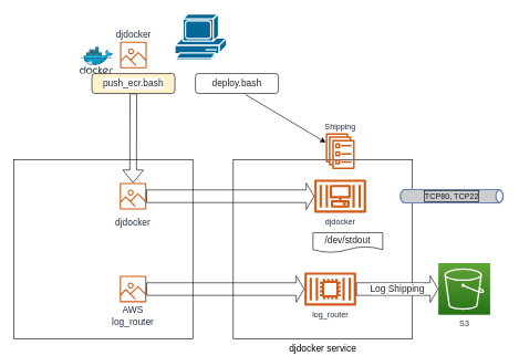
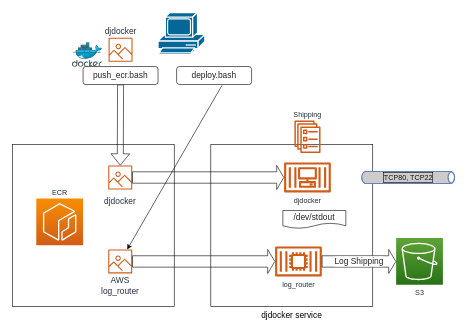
- <mxCell id="13" value="push_ecr.bash" style="rounded=1;whiteSpace=wrap;html=1;labelBackgroundColor=#ffffff;fontSize=14;align=center;fontColor=#242424;fillColor=#fff2cc;" vertex="1" parent="1"><mxGeometry x="138" y="110" width="125" height="30" as="geometry" /></mxCell>
+ <mxCell id="13" value="push_ecr.bash" style="rounded=1;whiteSpace=wrap;html=1;labelBackgroundColor=#ffffff;fontSize=14;align=center;fontColor=#242424;" vertex="1" parent="1"><mxGeometry x="138" y="110" width="125" height="30" as="geometry" /></mxCell>
- <mxCell id="21" value="" style="endArrow=classic;html=1;fontSize=14;fontColor=#242424;exitX=0.604;exitY=1.056;exitDx=0;exitDy=0;exitPerimeter=0;" edge="1" parent="1" source="20" target="14"><mxGeometry width="50" height="50" relative="1" as="geometry"><mxPoint x="370" y="330" as="sourcePoint" /><mxPoint x="420" y="280" as="targetPoint" /></mxGeometry></mxCell>
+ <mxCell id="21" value="" style="endArrow=classic;html=1;fontSize=14;fontColor=#242424;exitX=0.604;exitY=1.056;exitDx=0;exitDy=0;exitPerimeter=0;" edge="1" parent="1" source="20" target="9"><mxGeometry width="50" height="50" relative="1" as="geometry"><mxPoint x="370" y="330" as="sourcePoint" /><mxPoint x="420" y="280" as="targetPoint" /></mxGeometry></mxCell>
+ <mxCell id="4" value="ECR" style="points=[[0,0,0],[0.25,0,0],[0.5,0,0],[0.75,0,0],[1,0,0],[0,1,0],[0.25,1,0],[0.5,1,0],[0.75,1,0],[1,1,0],[0,0.25,0],[0,0.5,0],[0,0.75,0],[1,0.25,0],[1,0.5,0],[1,0.75,0]];outlineConnect=0;fontColor=#232F3E;gradientColor=#F78E04;gradientDirection=north;fillColor=#D05C17;strokeColor=#ffffff;dashed=0;verticalLabelPosition=top;verticalAlign=bottom;align=center;html=1;fontSize=12;fontStyle=0;aspect=fixed;shape=mxgraph.aws4.resourceIcon;resIcon=mxgraph.aws4.ecr;labelBackgroundColor=#ffffff;labelPosition=center;" vertex="1" parent="1"><mxGeometry x="60" y="330" width="78" height="78" as="geometry" /></mxCell>
